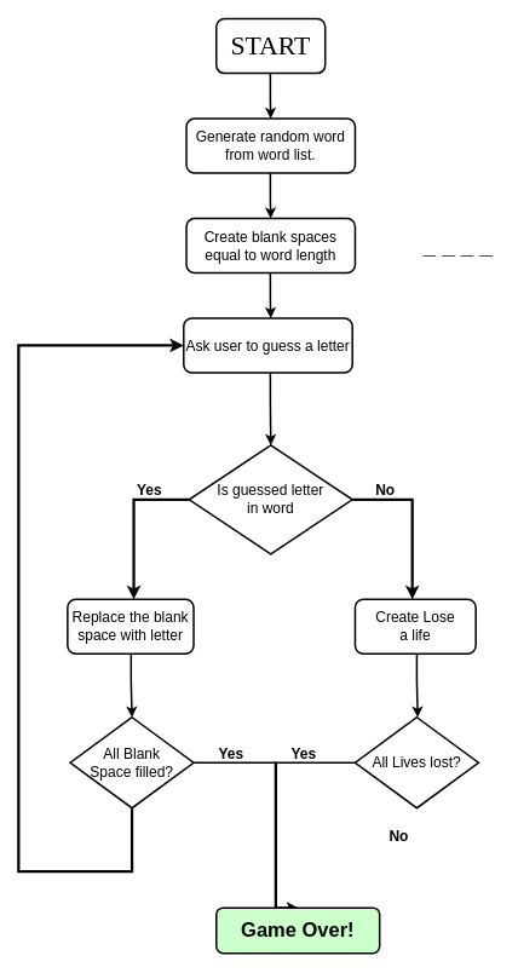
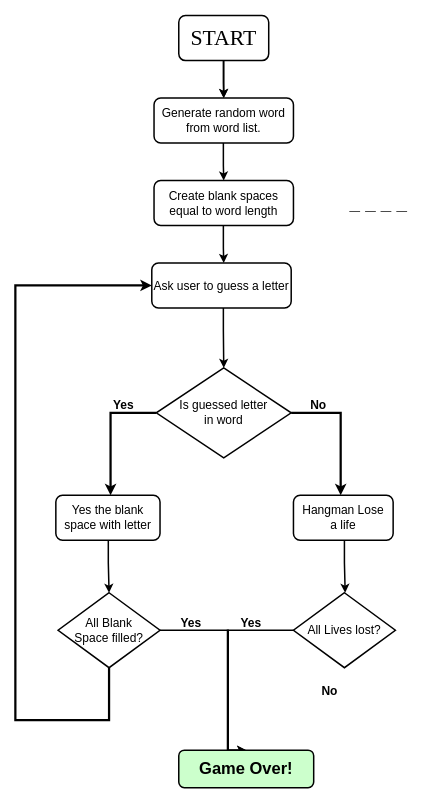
+ <mxCell id="3" value="" style="edgeStyle=orthogonalEdgeStyle;rounded=0;orthogonalLoop=1;jettySize=auto;html=1;fontSize=16;strokeWidth=2;" edge="1" parent="1" source="4" target="6"><mxGeometry relative="1" as="geometry" /></mxCell>
- <mxCell id="18" value="Replace the blank space with letter" style="rounded=1;whiteSpace=wrap;html=1;fontSize=16;strokeWidth=2;" vertex="1" parent="1"><mxGeometry x="74" y="660" width="139" height="60" as="geometry" /></mxCell>
+ <mxCell id="18" value="Yes the blank space with letter" style="rounded=1;whiteSpace=wrap;html=1;fontSize=16;strokeWidth=2;" vertex="1" parent="1"><mxGeometry x="74" y="660" width="139" height="60" as="geometry" /></mxCell>
- <mxCell id="19" value="Create Lose &lt;br&gt;a life" style="rounded=1;whiteSpace=wrap;html=1;fontSize=16;strokeWidth=2;" vertex="1" parent="1"><mxGeometry x="391" y="660" width="133" height="60" as="geometry" /></mxCell>
+ <mxCell id="19" value="Hangman Lose &lt;br&gt;a life" style="rounded=1;whiteSpace=wrap;html=1;fontSize=16;strokeWidth=2;" vertex="1" parent="1"><mxGeometry x="391" y="660" width="133" height="60" as="geometry" /></mxCell>
